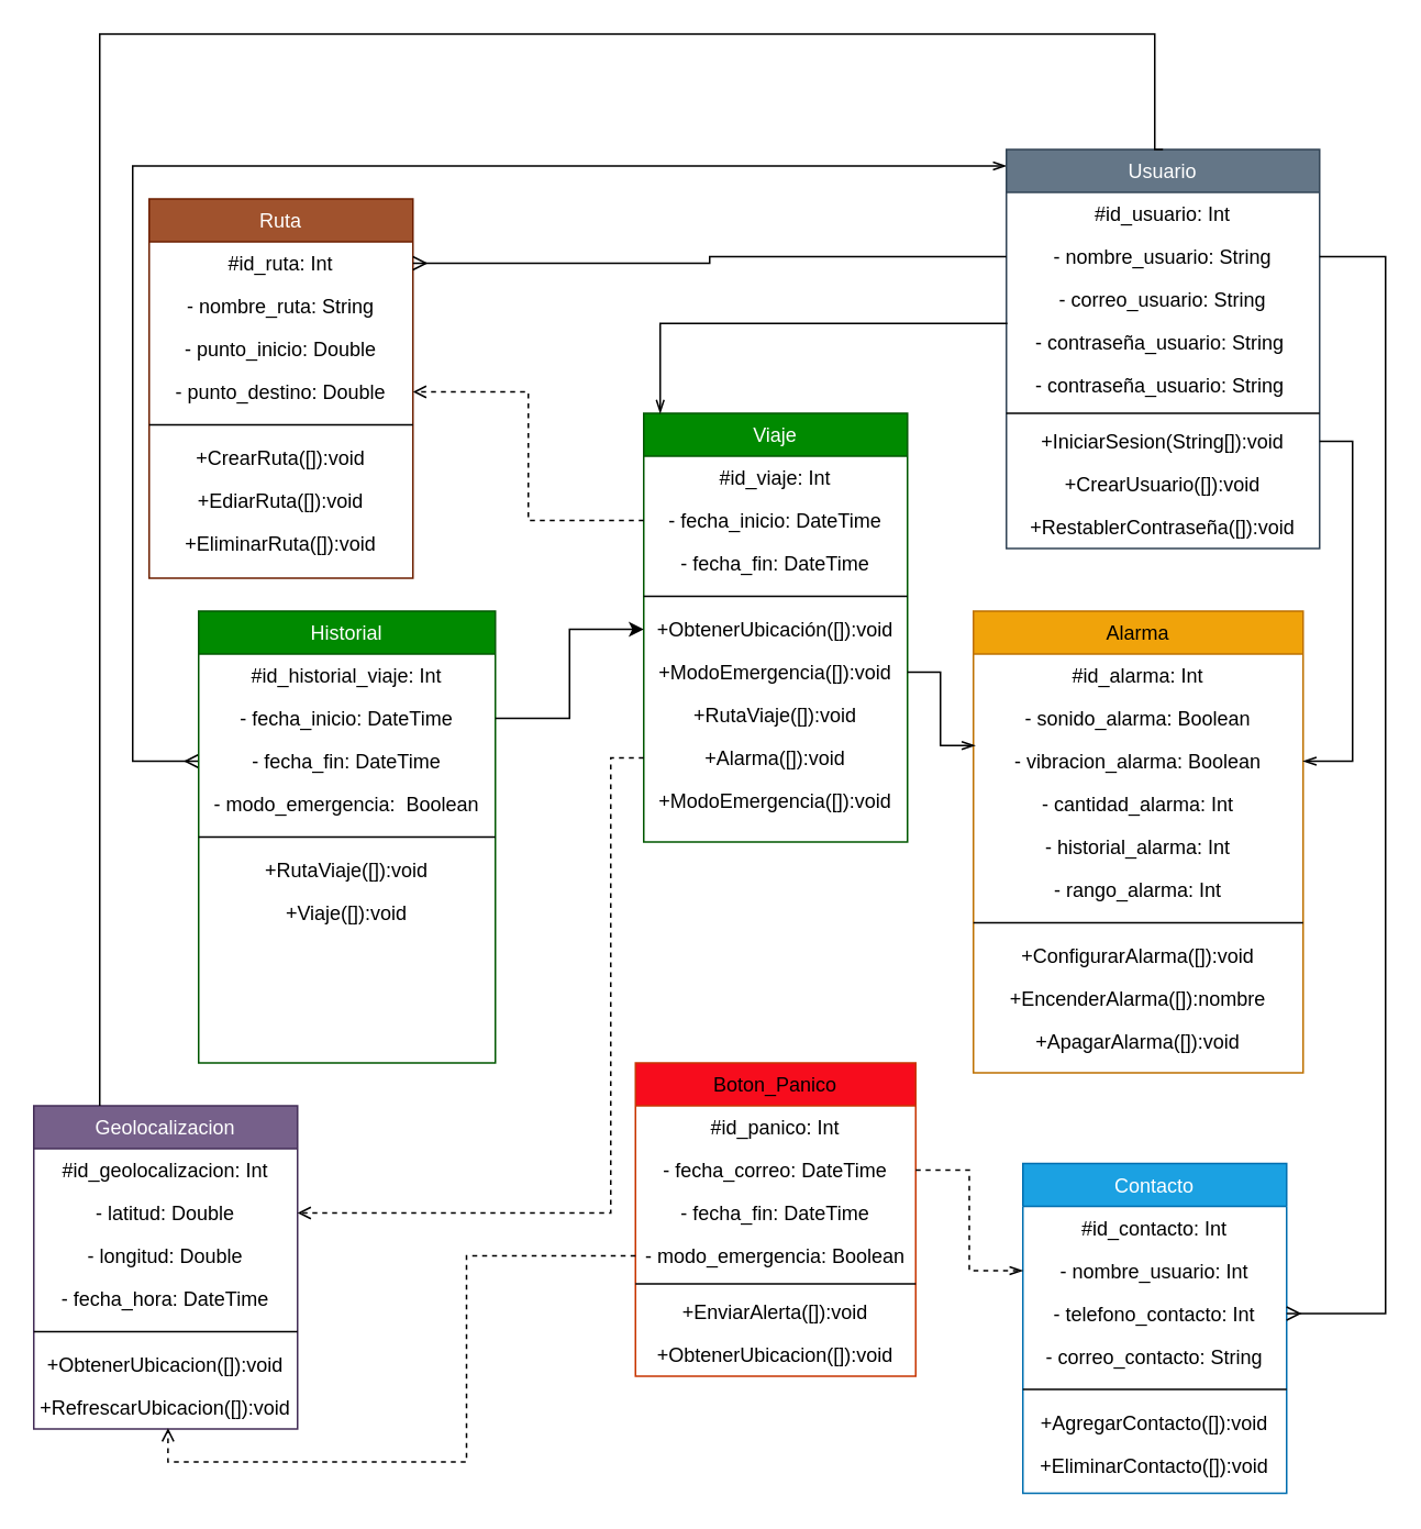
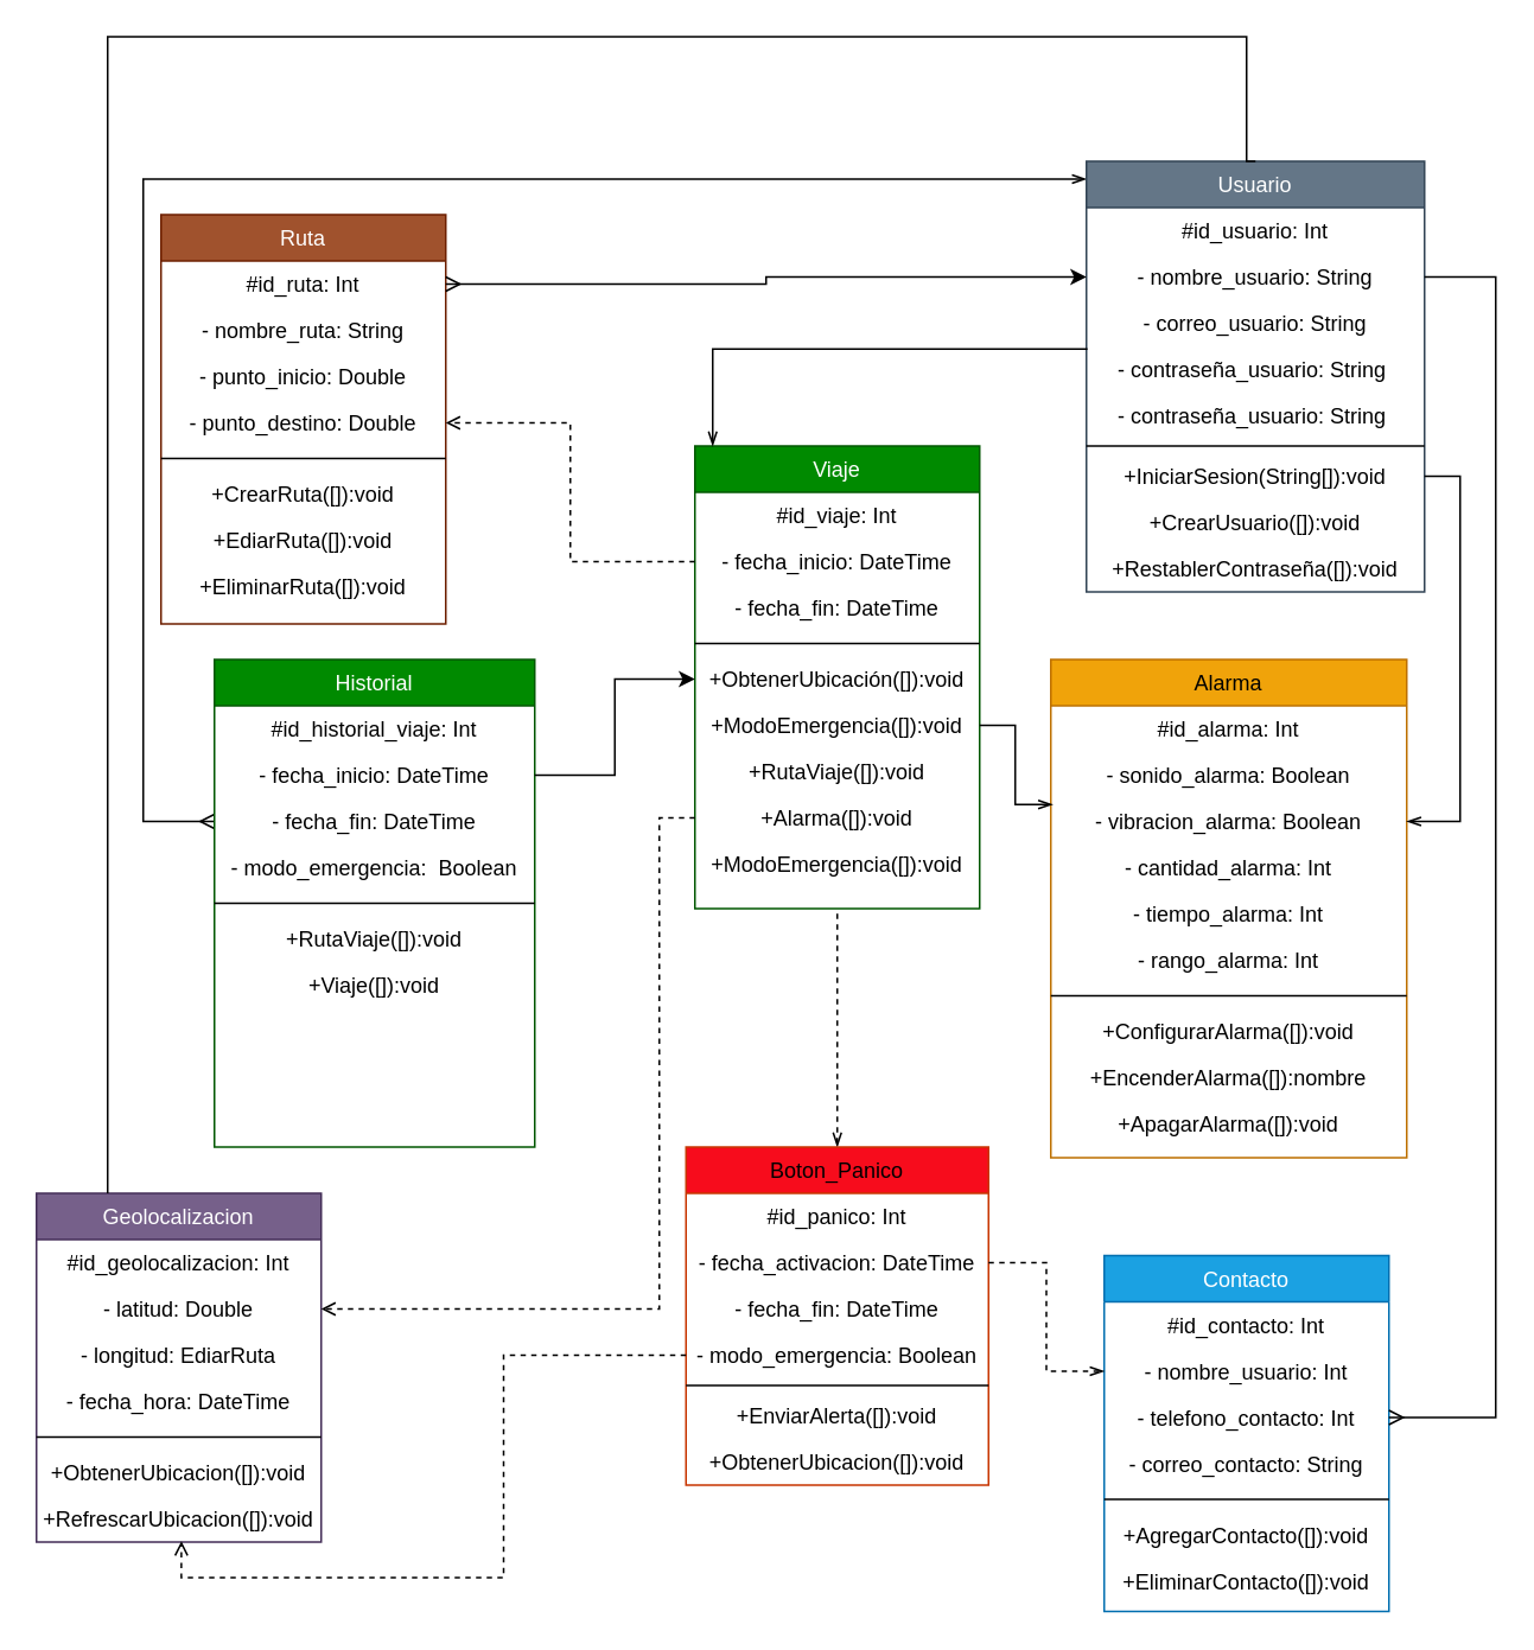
- <mxCell id="77" style="edgeStyle=orthogonalEdgeStyle;rounded=0;orthogonalLoop=1;jettySize=auto;html=1;entryX=0;entryY=0.5;entryDx=0;entryDy=0;startArrow=ERmany;startFill=0;endArrow=none;" edge="1" parent="1" source="33" target="5"><mxGeometry relative="1" as="geometry" /></mxCell>
+ <mxCell id="77" style="edgeStyle=orthogonalEdgeStyle;rounded=0;orthogonalLoop=1;jettySize=auto;html=1;entryX=0;entryY=0.5;entryDx=0;entryDy=0;startArrow=ERmany;startFill=0;" edge="1" parent="1" source="33" target="5"><mxGeometry relative="1" as="geometry" /></mxCell>
- <mxCell id="18" value="- historial_alarma: Int" style="text;align=center;verticalAlign=middle;spacingLeft=4;spacingRight=4;overflow=hidden;rotatable=0;points=[[0,0.5],[1,0.5]];portConstraint=eastwest;rounded=0;shadow=0;html=0;" vertex="1" parent="13"><mxGeometry y="130" width="200" height="26" as="geometry" /></mxCell>
+ <mxCell id="18" value="- tiempo_alarma: Int" style="text;align=center;verticalAlign=middle;spacingLeft=4;spacingRight=4;overflow=hidden;rotatable=0;points=[[0,0.5],[1,0.5]];portConstraint=eastwest;rounded=0;shadow=0;html=0;" vertex="1" parent="13"><mxGeometry y="130" width="200" height="26" as="geometry" /></mxCell>
+ <mxCell id="49" style="edgeStyle=orthogonalEdgeStyle;rounded=0;orthogonalLoop=1;jettySize=auto;html=1;entryX=0.5;entryY=1;entryDx=0;entryDy=0;align=center;verticalAlign=middle;endArrow=none;endFill=0;startArrow=openThin;startFill=0;dashed=1;" edge="1" parent="1" source="50" target="58"><mxGeometry relative="1" as="geometry" /></mxCell>
- <mxCell id="52" value="- fecha_correo: DateTime" style="text;align=center;verticalAlign=middle;spacingLeft=4;spacingRight=4;overflow=hidden;rotatable=0;points=[[0,0.5],[1,0.5]];portConstraint=eastwest;rounded=0;shadow=0;html=0;" vertex="1" parent="50"><mxGeometry y="52" width="170" height="26" as="geometry" /></mxCell>
+ <mxCell id="52" value="- fecha_activacion: DateTime" style="text;align=center;verticalAlign=middle;spacingLeft=4;spacingRight=4;overflow=hidden;rotatable=0;points=[[0,0.5],[1,0.5]];portConstraint=eastwest;rounded=0;shadow=0;html=0;" vertex="1" parent="50"><mxGeometry y="52" width="170" height="26" as="geometry" /></mxCell>
- <mxCell id="44" value="- longitud: Double" style="text;align=center;verticalAlign=middle;spacingLeft=4;spacingRight=4;overflow=hidden;rotatable=0;points=[[0,0.5],[1,0.5]];portConstraint=eastwest;rounded=0;shadow=0;html=0;" vertex="1" parent="41"><mxGeometry y="78" width="160" height="26" as="geometry" /></mxCell>
+ <mxCell id="44" value="- longitud: EdiarRuta" style="text;align=center;verticalAlign=middle;spacingLeft=4;spacingRight=4;overflow=hidden;rotatable=0;points=[[0,0.5],[1,0.5]];portConstraint=eastwest;rounded=0;shadow=0;html=0;" vertex="1" parent="41"><mxGeometry y="78" width="160" height="26" as="geometry" /></mxCell>
